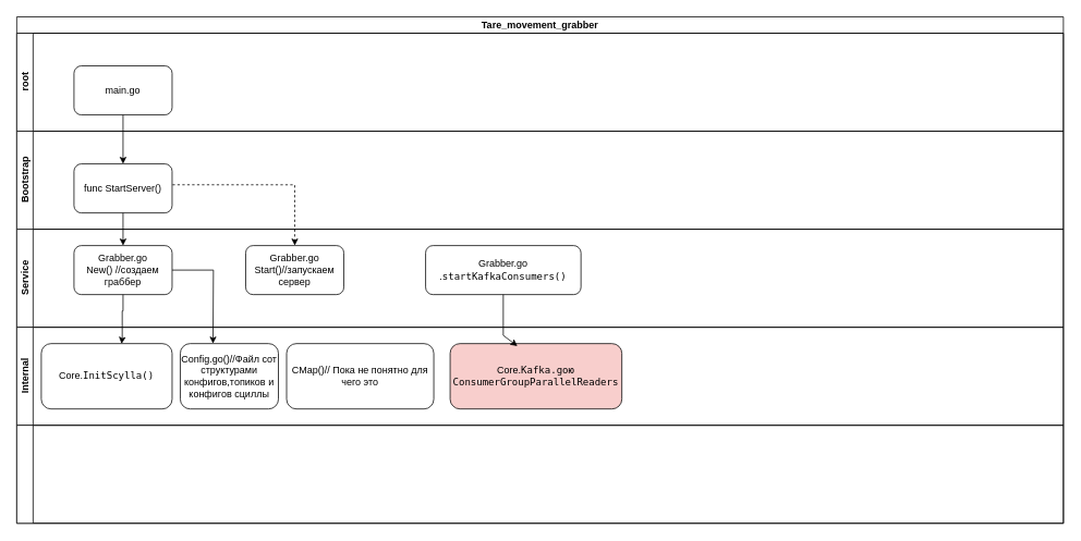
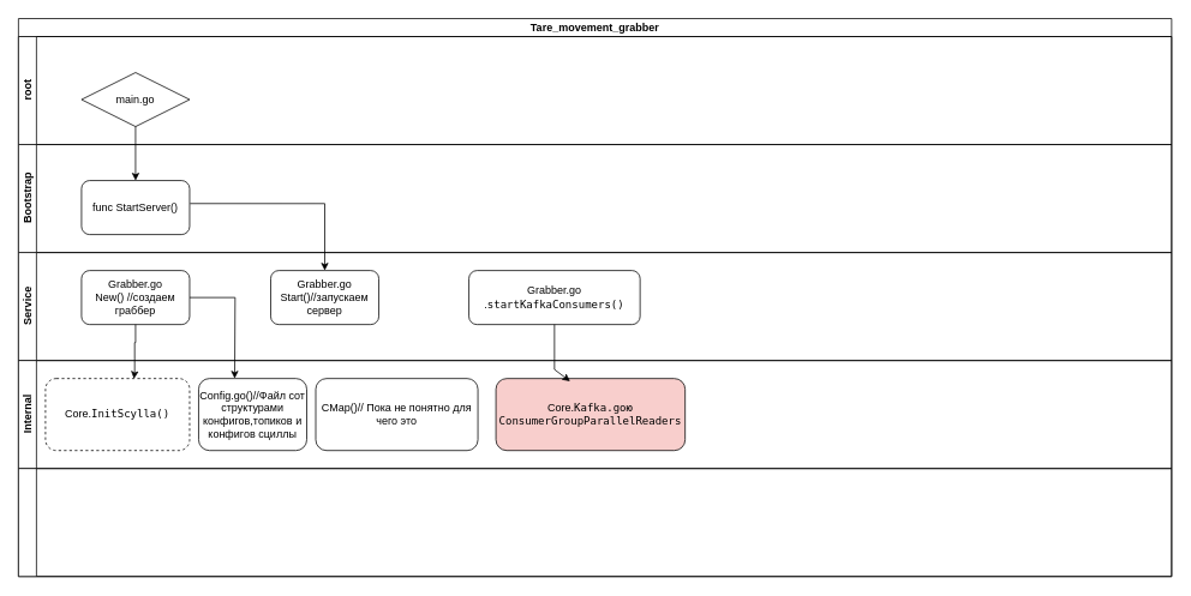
- <mxCell id="4" value="main.go" style="rounded=1;whiteSpace=wrap;html=1;" parent="3" vertex="1"><mxGeometry x="70" y="40" width="120" height="60" as="geometry" /></mxCell>
+ <mxCell id="4" value="main.go" style="rhombus;whiteSpace=wrap;html=1;" parent="3" vertex="1"><mxGeometry x="70" y="40" width="120" height="60" as="geometry" /></mxCell>
- <mxCell id="21" value="" style="edgeStyle=orthogonalEdgeStyle;rounded=0;orthogonalLoop=1;jettySize=auto;html=1;exitX=1.004;exitY=0.426;exitDx=0;exitDy=0;exitPerimeter=0;entryX=0.5;entryY=0;entryDx=0;entryDy=0;dashed=1;" edge="1" parent="2" source="6" target="10"><mxGeometry relative="1" as="geometry"><mxPoint x="140" y="250" as="sourcePoint" /><mxPoint x="140" y="290" as="targetPoint" /></mxGeometry></mxCell>
+ <mxCell id="21" value="" style="edgeStyle=orthogonalEdgeStyle;rounded=0;orthogonalLoop=1;jettySize=auto;html=1;exitX=1.004;exitY=0.426;exitDx=0;exitDy=0;exitPerimeter=0;entryX=0.5;entryY=0;entryDx=0;entryDy=0;" edge="1" parent="2" source="6" target="10"><mxGeometry relative="1" as="geometry"><mxPoint x="140" y="250" as="sourcePoint" /><mxPoint x="140" y="290" as="targetPoint" /></mxGeometry></mxCell>
- <mxCell id="19" value="" style="edgeStyle=orthogonalEdgeStyle;rounded=0;orthogonalLoop=1;jettySize=auto;html=1;" edge="1" parent="2" source="6" target="9"><mxGeometry relative="1" as="geometry" /></mxCell>
- <mxCell id="13" value="Core.&lt;code&gt;InitScylla()&lt;/code&gt;" style="rounded=1;whiteSpace=wrap;html=1;" vertex="1" parent="12"><mxGeometry x="30" y="20" width="160" height="80" as="geometry" /></mxCell>
+ <mxCell id="13" value="Core.&lt;code&gt;InitScylla()&lt;/code&gt;" style="rounded=1;whiteSpace=wrap;html=1;dashed=1;" vertex="1" parent="12"><mxGeometry x="30" y="20" width="160" height="80" as="geometry" /></mxCell>
